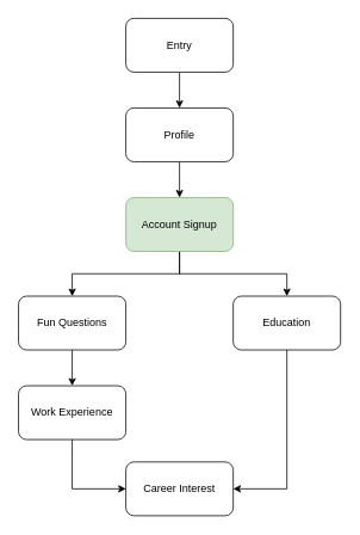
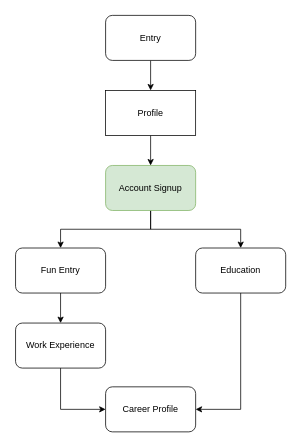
- <mxCell id="5" value="Profile" style="rounded=1;whiteSpace=wrap;html=1;" parent="1" vertex="1"><mxGeometry x="140" y="120" width="120" height="60" as="geometry" /></mxCell>
+ <mxCell id="5" value="Profile" style="whiteSpace=wrap;html=1;rounded=0;" parent="1" vertex="1"><mxGeometry x="140" y="120" width="120" height="60" as="geometry" /></mxCell>
- <mxCell id="7" value="Fun Questions" style="rounded=1;whiteSpace=wrap;html=1;" parent="1" vertex="1"><mxGeometry x="20" y="330" width="120" height="60" as="geometry" /></mxCell>
+ <mxCell id="7" value="Fun Entry" style="rounded=1;whiteSpace=wrap;html=1;" parent="1" vertex="1"><mxGeometry x="20" y="330" width="120" height="60" as="geometry" /></mxCell>
- <mxCell id="12" value="Career Interest" style="rounded=1;whiteSpace=wrap;html=1;" parent="1" vertex="1"><mxGeometry x="140" y="515" width="120" height="60" as="geometry" /></mxCell>
+ <mxCell id="12" value="Career Profile" style="rounded=1;whiteSpace=wrap;html=1;" parent="1" vertex="1"><mxGeometry x="140" y="515" width="120" height="60" as="geometry" /></mxCell>
